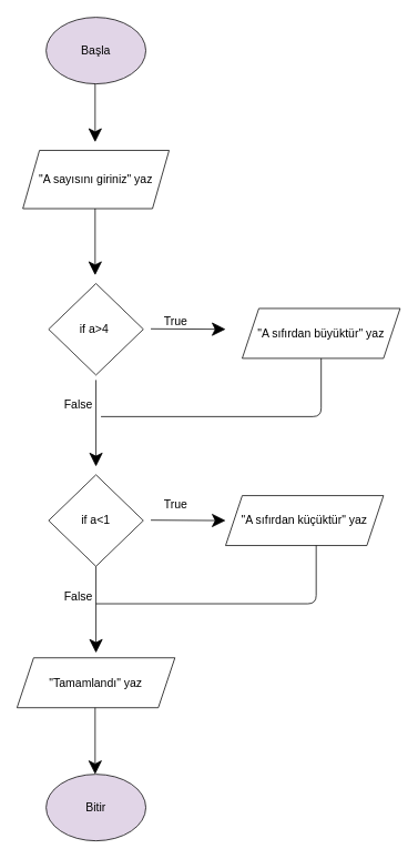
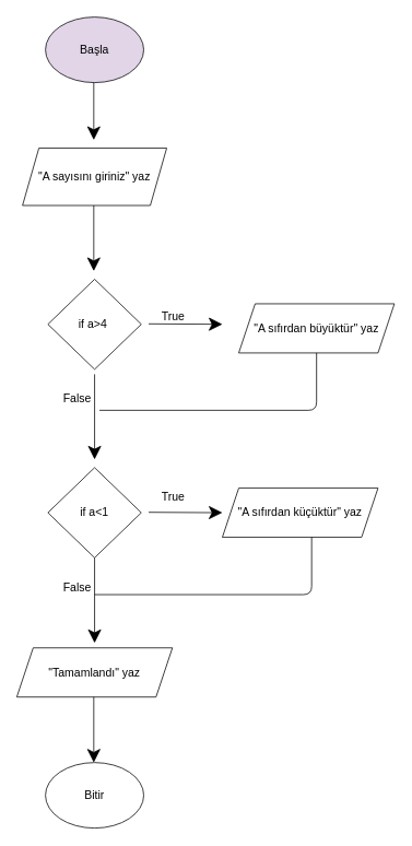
- <mxCell id="22" value="Bitir" style="ellipse;whiteSpace=wrap;html=1;hachureGap=4;pointerEvents=0;fontSize=14;fillColor=#e1d5e7;" vertex="1" parent="1"><mxGeometry x="55" y="930" width="120" height="80" as="geometry" /></mxCell>
+ <mxCell id="22" value="Bitir" style="ellipse;whiteSpace=wrap;html=1;hachureGap=4;pointerEvents=0;fontSize=14;" vertex="1" parent="1"><mxGeometry x="55" y="930" width="120" height="80" as="geometry" /></mxCell>
